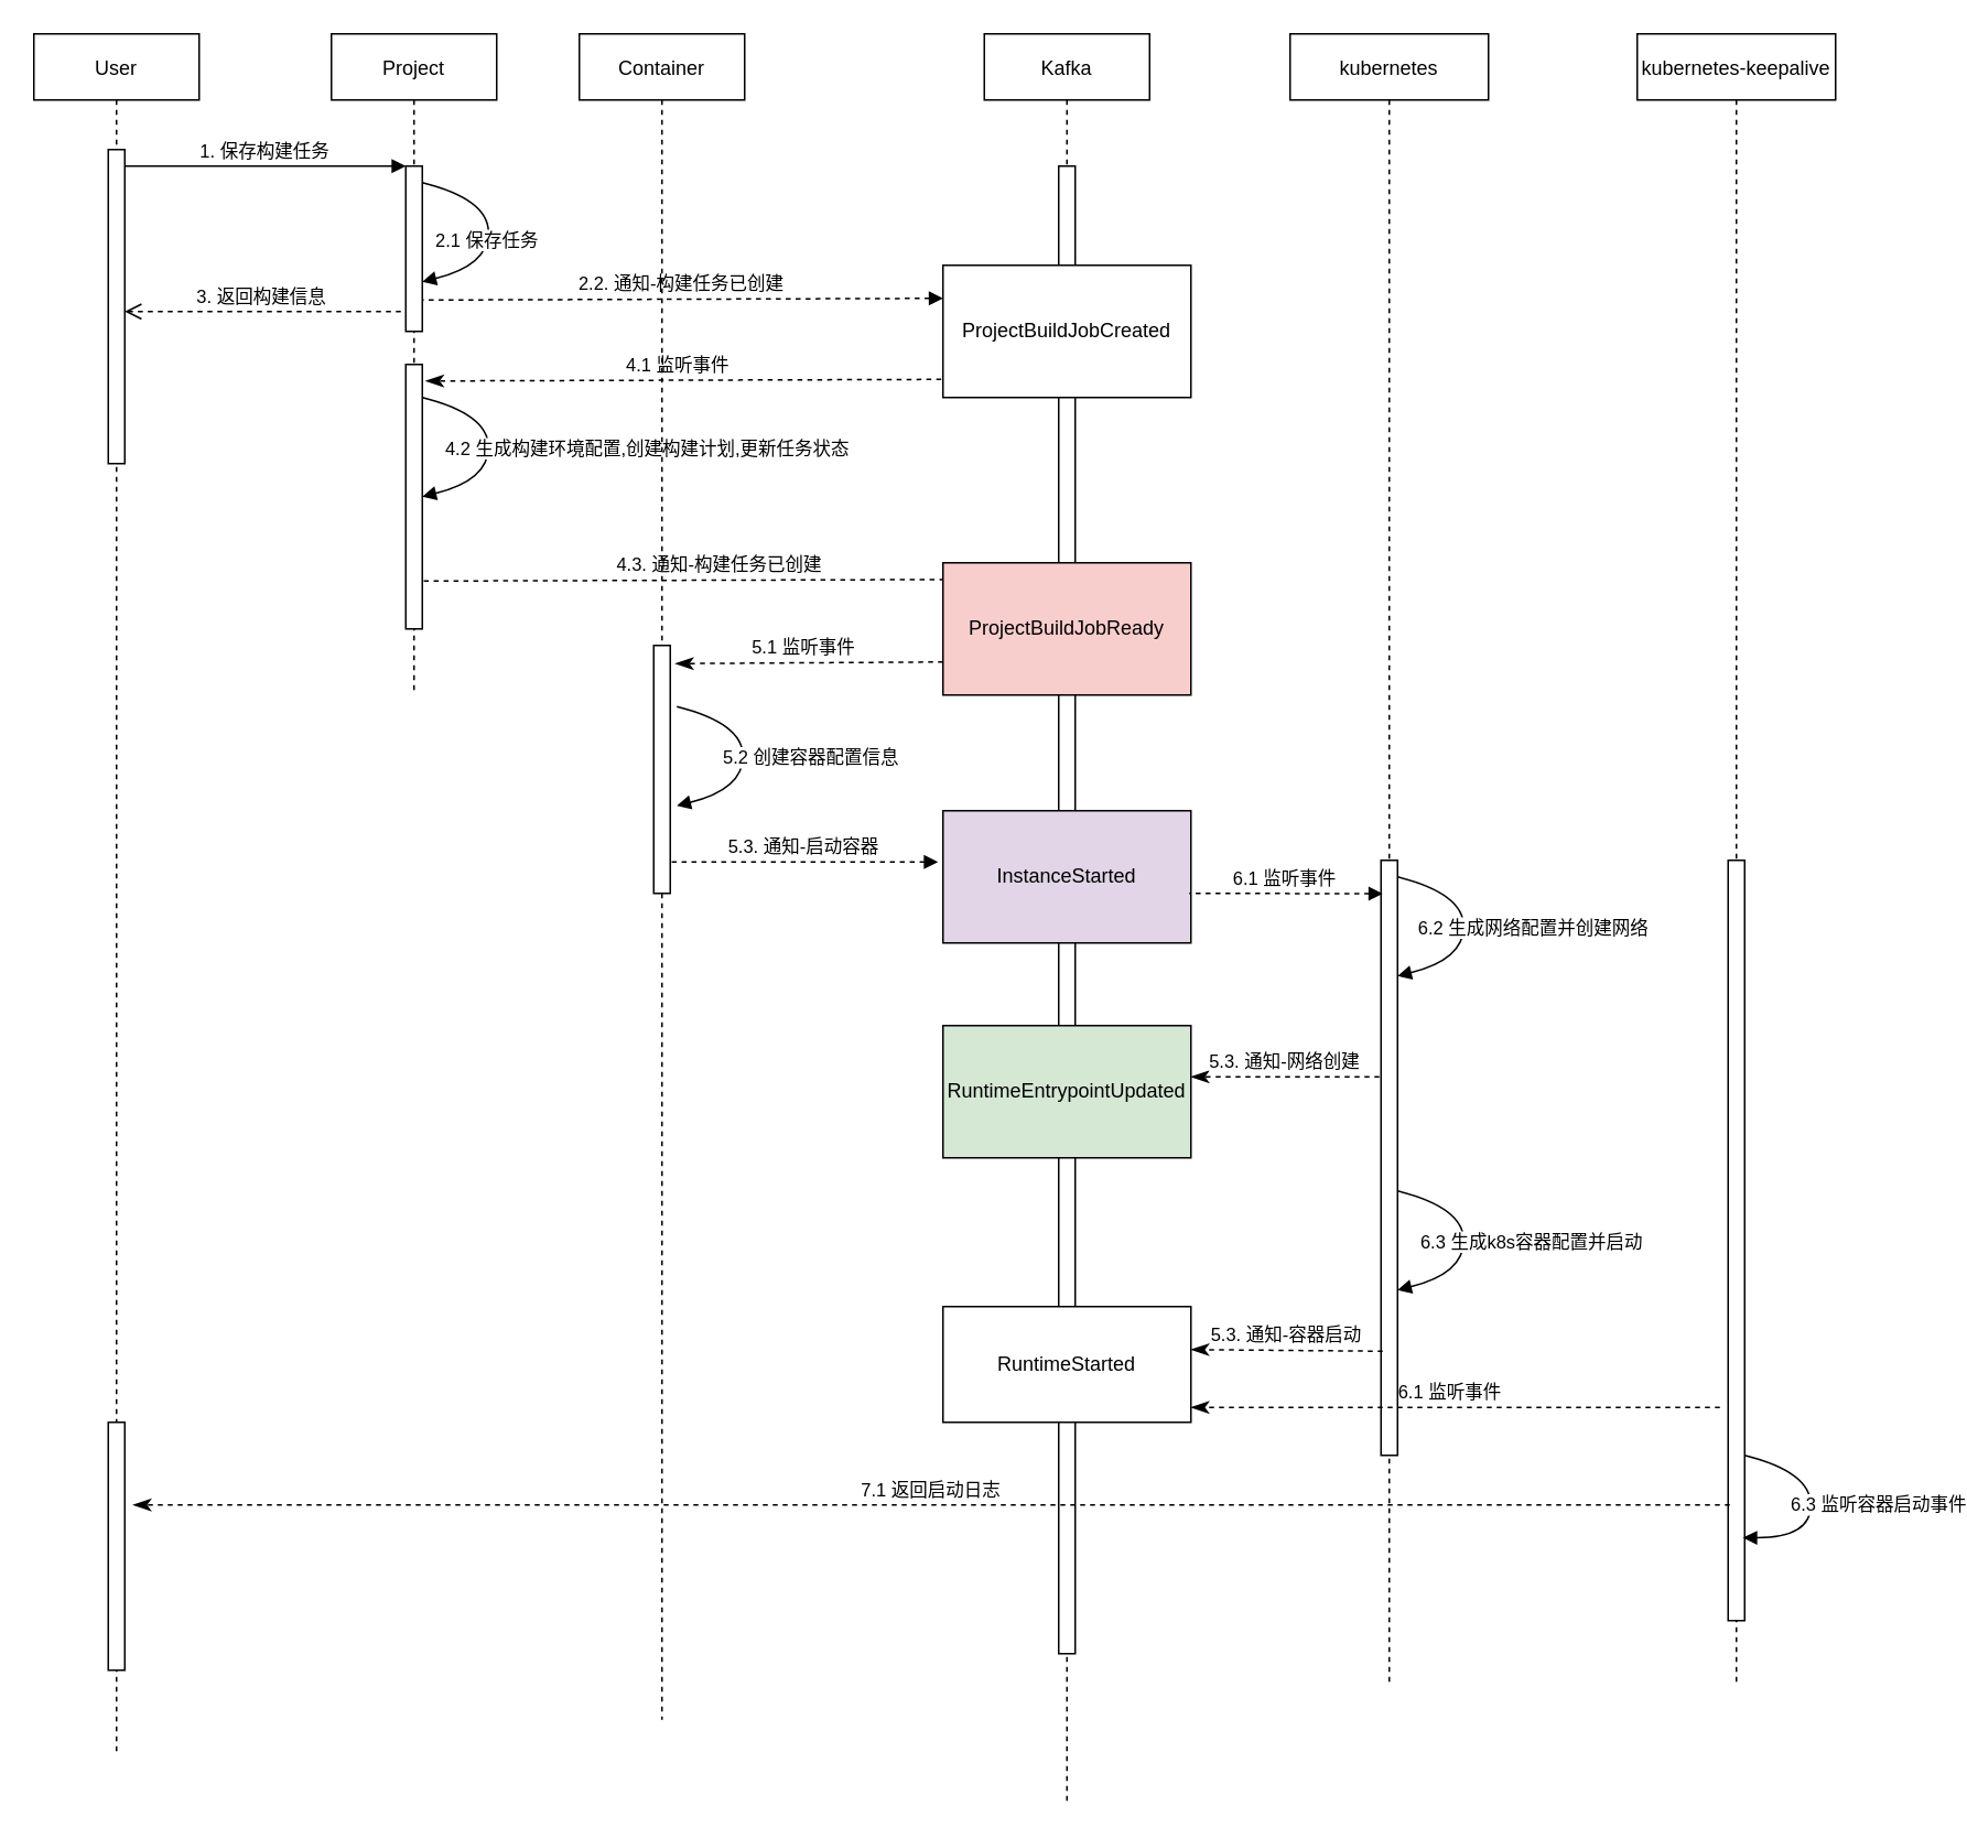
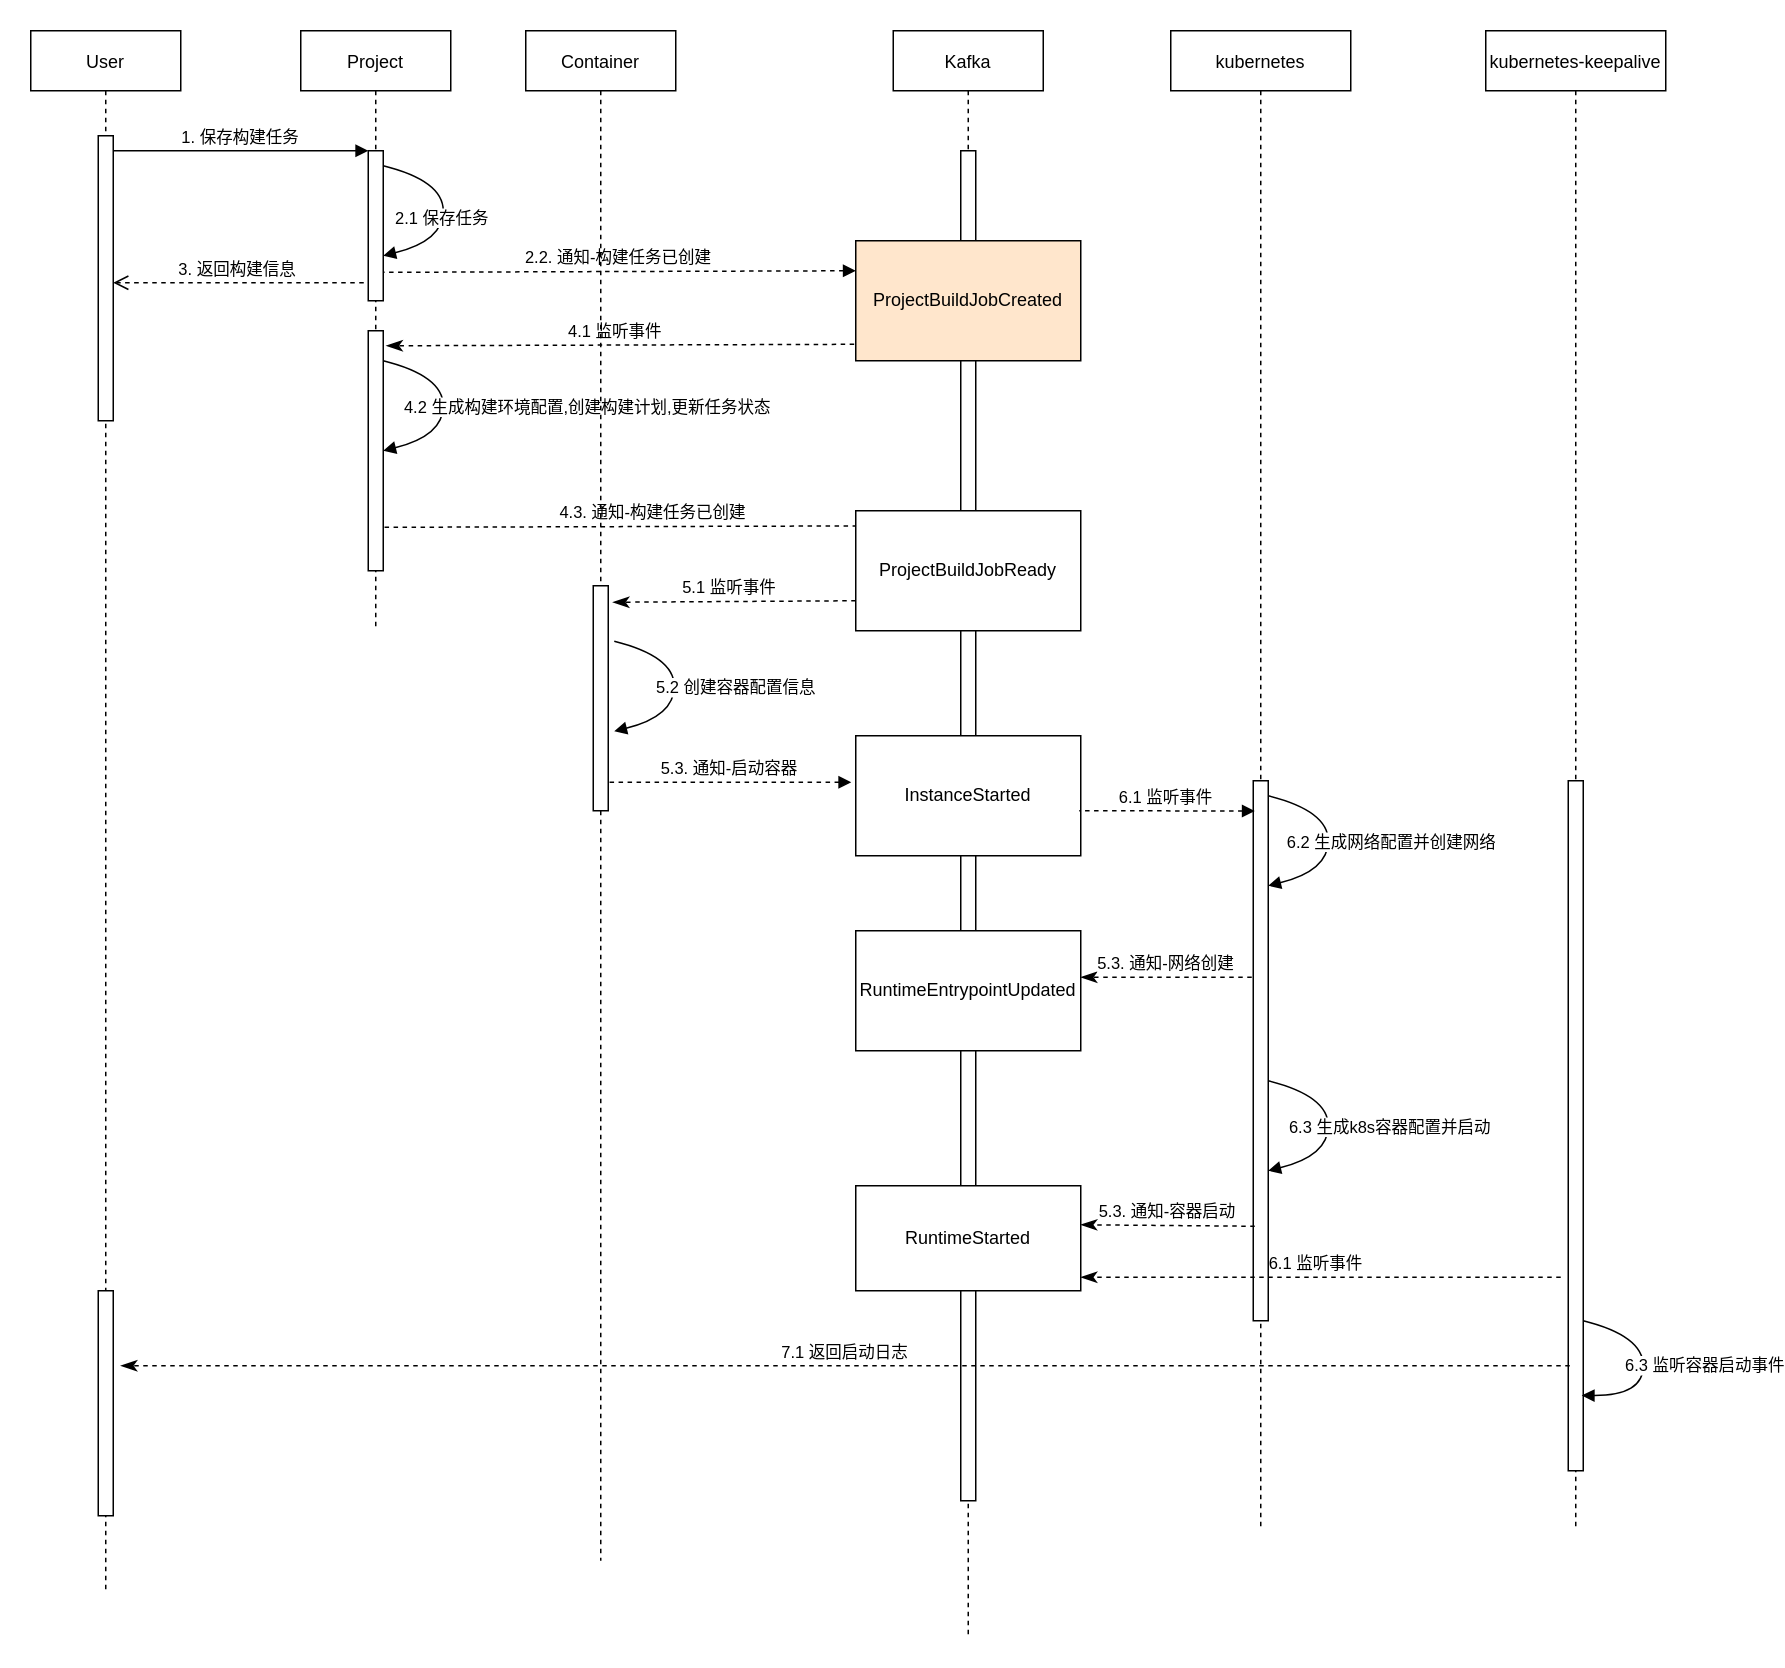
- <mxCell id="17" value="ProjectBuildJobCreated" style="whiteSpace=wrap;html=1;" vertex="1" parent="1"><mxGeometry x="570" y="160" width="150" height="80" as="geometry" /></mxCell>
+ <mxCell id="17" value="ProjectBuildJobCreated" style="whiteSpace=wrap;html=1;fillColor=#ffe6cc;" vertex="1" parent="1"><mxGeometry x="570" y="160" width="150" height="80" as="geometry" /></mxCell>
- <mxCell id="21" value="ProjectBuildJobReady" style="whiteSpace=wrap;html=1;fillColor=#f8cecc;" vertex="1" parent="1"><mxGeometry x="570" y="340" width="150" height="80" as="geometry" /></mxCell>
+ <mxCell id="21" value="ProjectBuildJobReady" style="whiteSpace=wrap;html=1;" vertex="1" parent="1"><mxGeometry x="570" y="340" width="150" height="80" as="geometry" /></mxCell>
- <mxCell id="28" value="InstanceStarted" style="whiteSpace=wrap;html=1;fillColor=#e1d5e7;" vertex="1" parent="1"><mxGeometry x="570" y="490" width="150" height="80" as="geometry" /></mxCell>
+ <mxCell id="28" value="InstanceStarted" style="whiteSpace=wrap;html=1;" vertex="1" parent="1"><mxGeometry x="570" y="490" width="150" height="80" as="geometry" /></mxCell>
- <mxCell id="36" value="RuntimeEntrypointUpdated" style="whiteSpace=wrap;html=1;fillColor=#d5e8d4;" vertex="1" parent="1"><mxGeometry x="570" y="620" width="150" height="80" as="geometry" /></mxCell>
+ <mxCell id="36" value="RuntimeEntrypointUpdated" style="whiteSpace=wrap;html=1;" vertex="1" parent="1"><mxGeometry x="570" y="620" width="150" height="80" as="geometry" /></mxCell>
